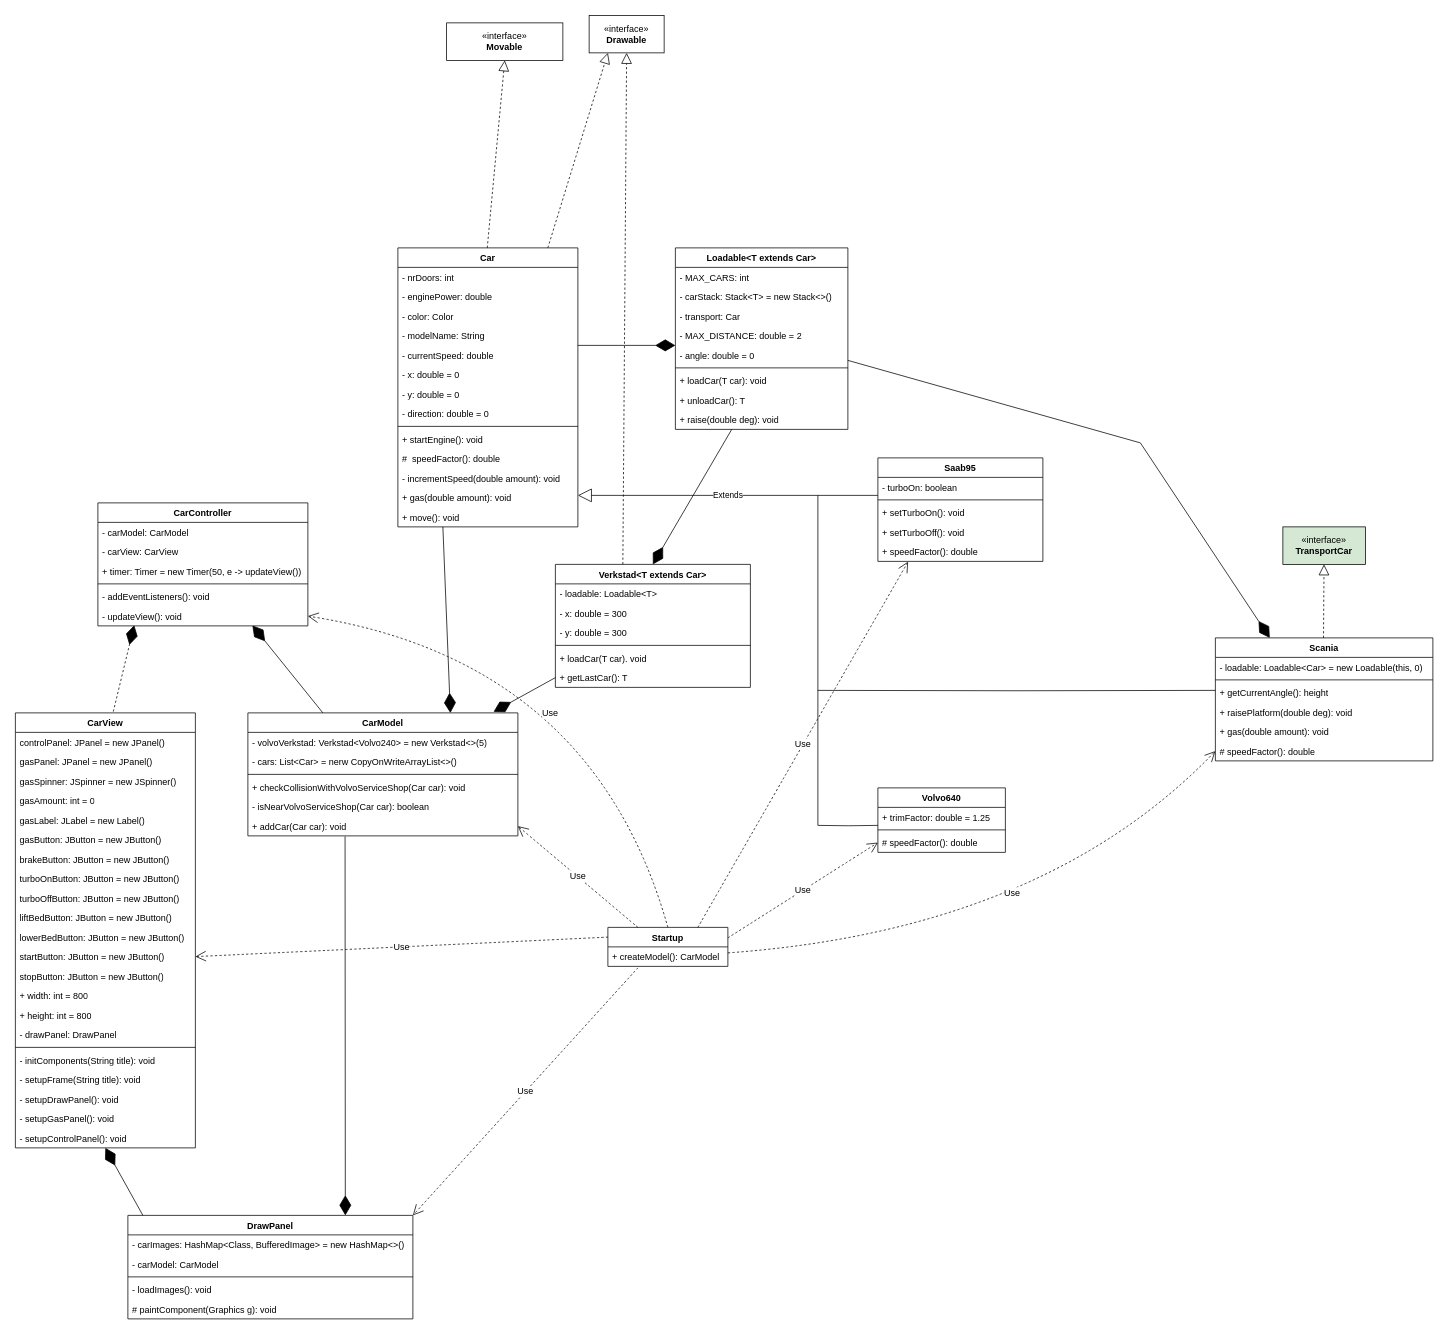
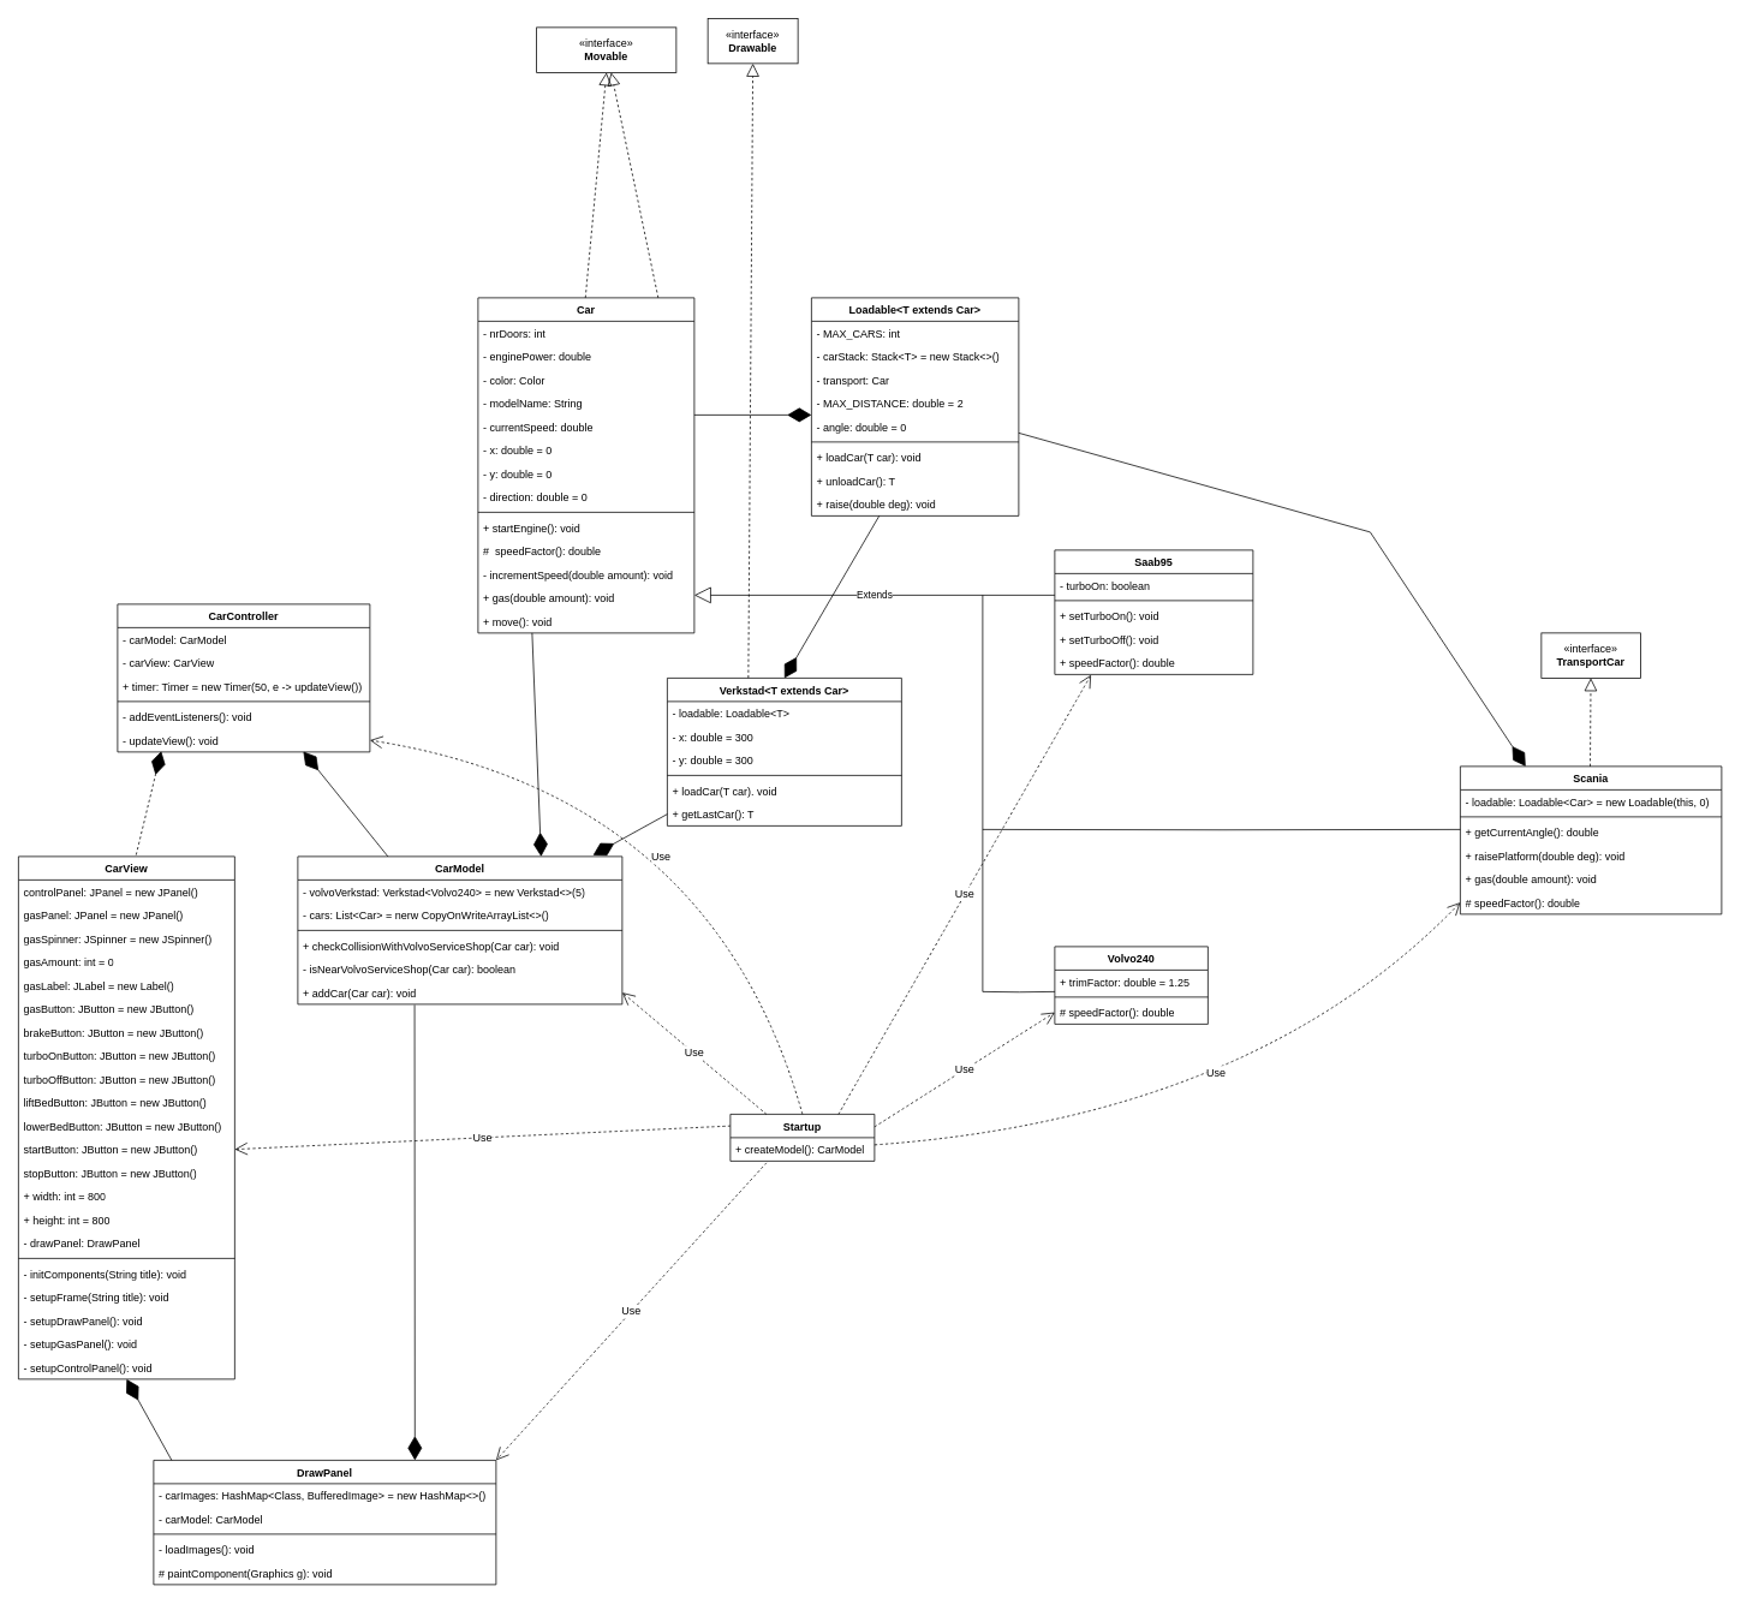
- <mxCell id="116" value="" style="endArrow=block;dashed=1;endFill=0;endSize=12;html=1;rounded=0;exitX=0.833;exitY=0;exitDx=0;exitDy=0;exitPerimeter=0;entryX=0.25;entryY=1;entryDx=0;entryDy=0;" parent="1" source="9" target="96" edge="1"><mxGeometry width="160" relative="1" as="geometry"><mxPoint x="730" y="270" as="sourcePoint" /><mxPoint x="890" y="270" as="targetPoint" /></mxGeometry></mxCell>
+ <mxCell id="116" value="" style="endArrow=block;dashed=1;endFill=0;endSize=12;html=1;rounded=0;exitX=0.833;exitY=0;exitDx=0;exitDy=0;exitPerimeter=0;" parent="1" source="9" target="97" edge="1"><mxGeometry width="160" relative="1" as="geometry"><mxPoint x="730" y="270" as="sourcePoint" /><mxPoint x="890" y="270" as="targetPoint" /></mxGeometry></mxCell>
- <mxCell id="98" value="«interface»&lt;br&gt;&lt;b&gt;TransportCar&lt;/b&gt;" style="html=1;whiteSpace=wrap;fillColor=#d5e8d4;" parent="1" vertex="1"><mxGeometry x="1710" y="702" width="110" height="50" as="geometry" /></mxCell>
+ <mxCell id="98" value="«interface»&lt;br&gt;&lt;b&gt;TransportCar&lt;/b&gt;" style="html=1;whiteSpace=wrap;" parent="1" vertex="1"><mxGeometry x="1710" y="702" width="110" height="50" as="geometry" /></mxCell>
- <mxCell id="50" value="+ getCurrentAngle(): height" style="text;strokeColor=none;fillColor=none;align=left;verticalAlign=top;spacingLeft=4;spacingRight=4;overflow=hidden;rotatable=0;points=[[0,0.5],[1,0.5]];portConstraint=eastwest;whiteSpace=wrap;html=1;" parent="47" vertex="1"><mxGeometry y="60" width="290" height="26" as="geometry" /></mxCell>
+ <mxCell id="50" value="+ getCurrentAngle(): double" style="text;strokeColor=none;fillColor=none;align=left;verticalAlign=top;spacingLeft=4;spacingRight=4;overflow=hidden;rotatable=0;points=[[0,0.5],[1,0.5]];portConstraint=eastwest;whiteSpace=wrap;html=1;" parent="47" vertex="1"><mxGeometry y="60" width="290" height="26" as="geometry" /></mxCell>
- <mxCell id="61" value="Volvo640" style="swimlane;fontStyle=1;align=center;verticalAlign=top;childLayout=stackLayout;horizontal=1;startSize=26;horizontalStack=0;resizeParent=1;resizeParentMax=0;resizeLast=0;collapsible=1;marginBottom=0;whiteSpace=wrap;html=1;" parent="1" vertex="1"><mxGeometry x="1170" y="1050" width="170" height="86" as="geometry" /></mxCell>
+ <mxCell id="61" value="Volvo240" style="swimlane;fontStyle=1;align=center;verticalAlign=top;childLayout=stackLayout;horizontal=1;startSize=26;horizontalStack=0;resizeParent=1;resizeParentMax=0;resizeLast=0;collapsible=1;marginBottom=0;whiteSpace=wrap;html=1;" parent="1" vertex="1"><mxGeometry x="1170" y="1050" width="170" height="86" as="geometry" /></mxCell>
